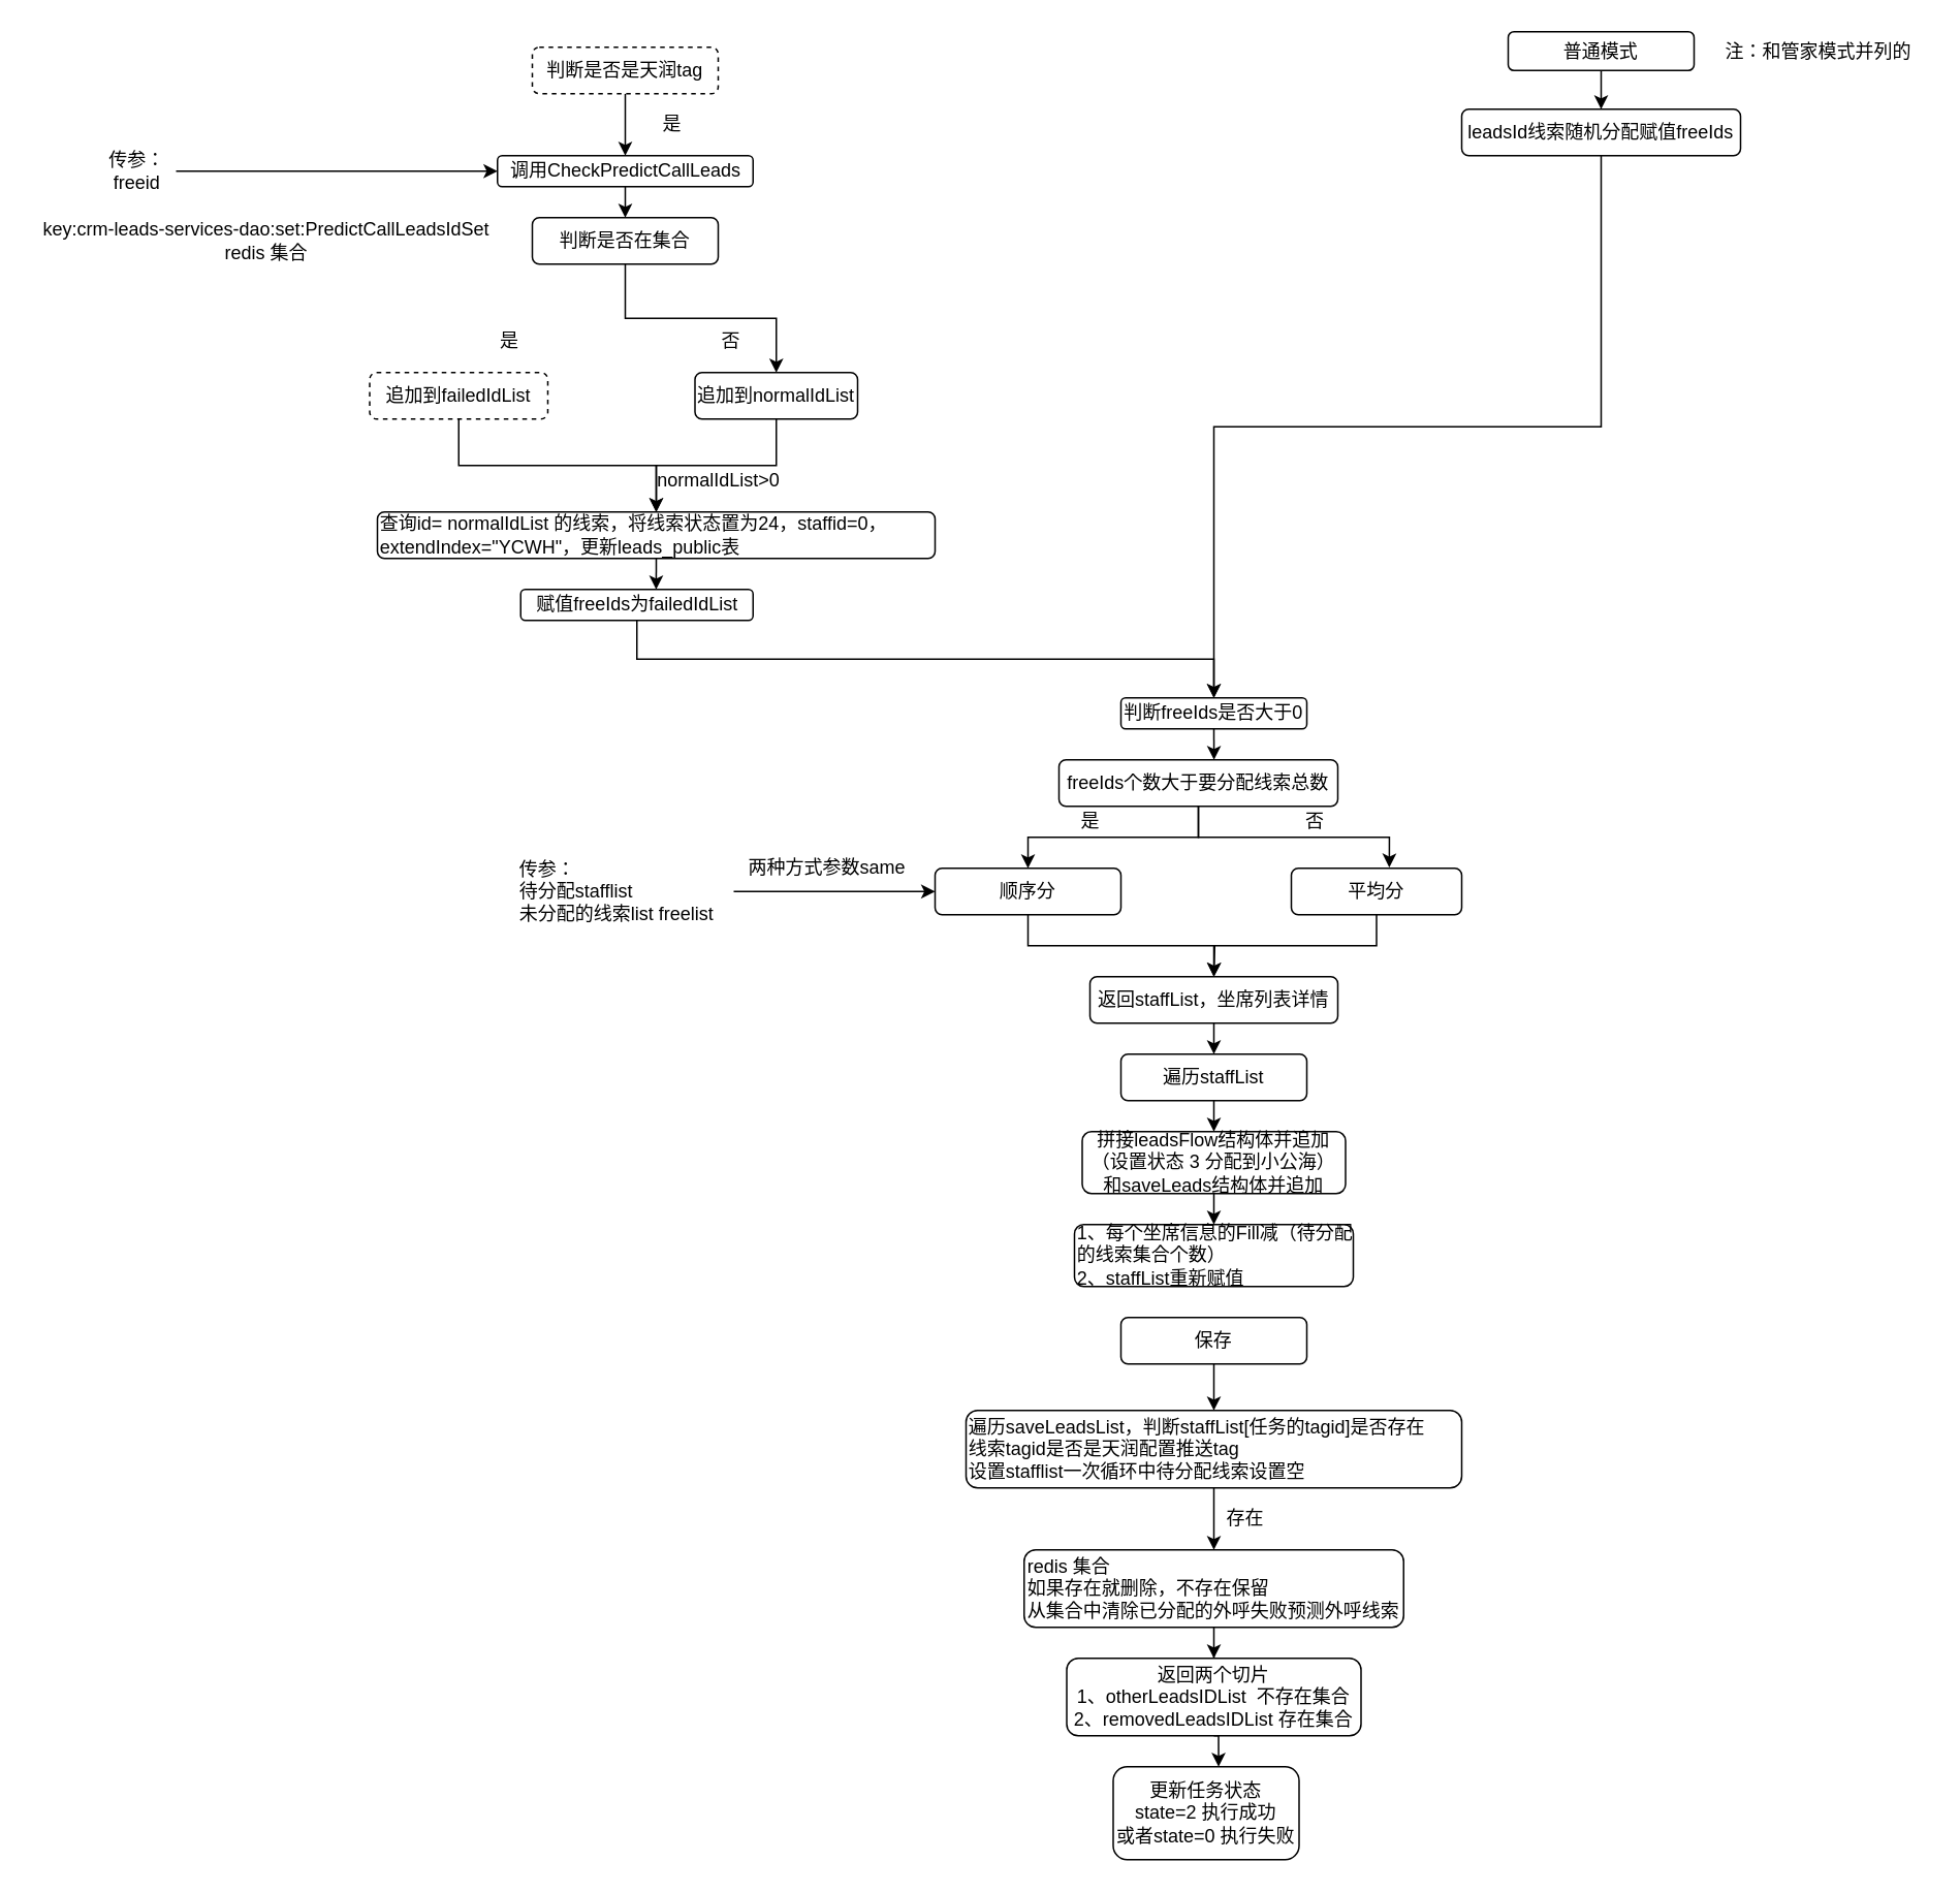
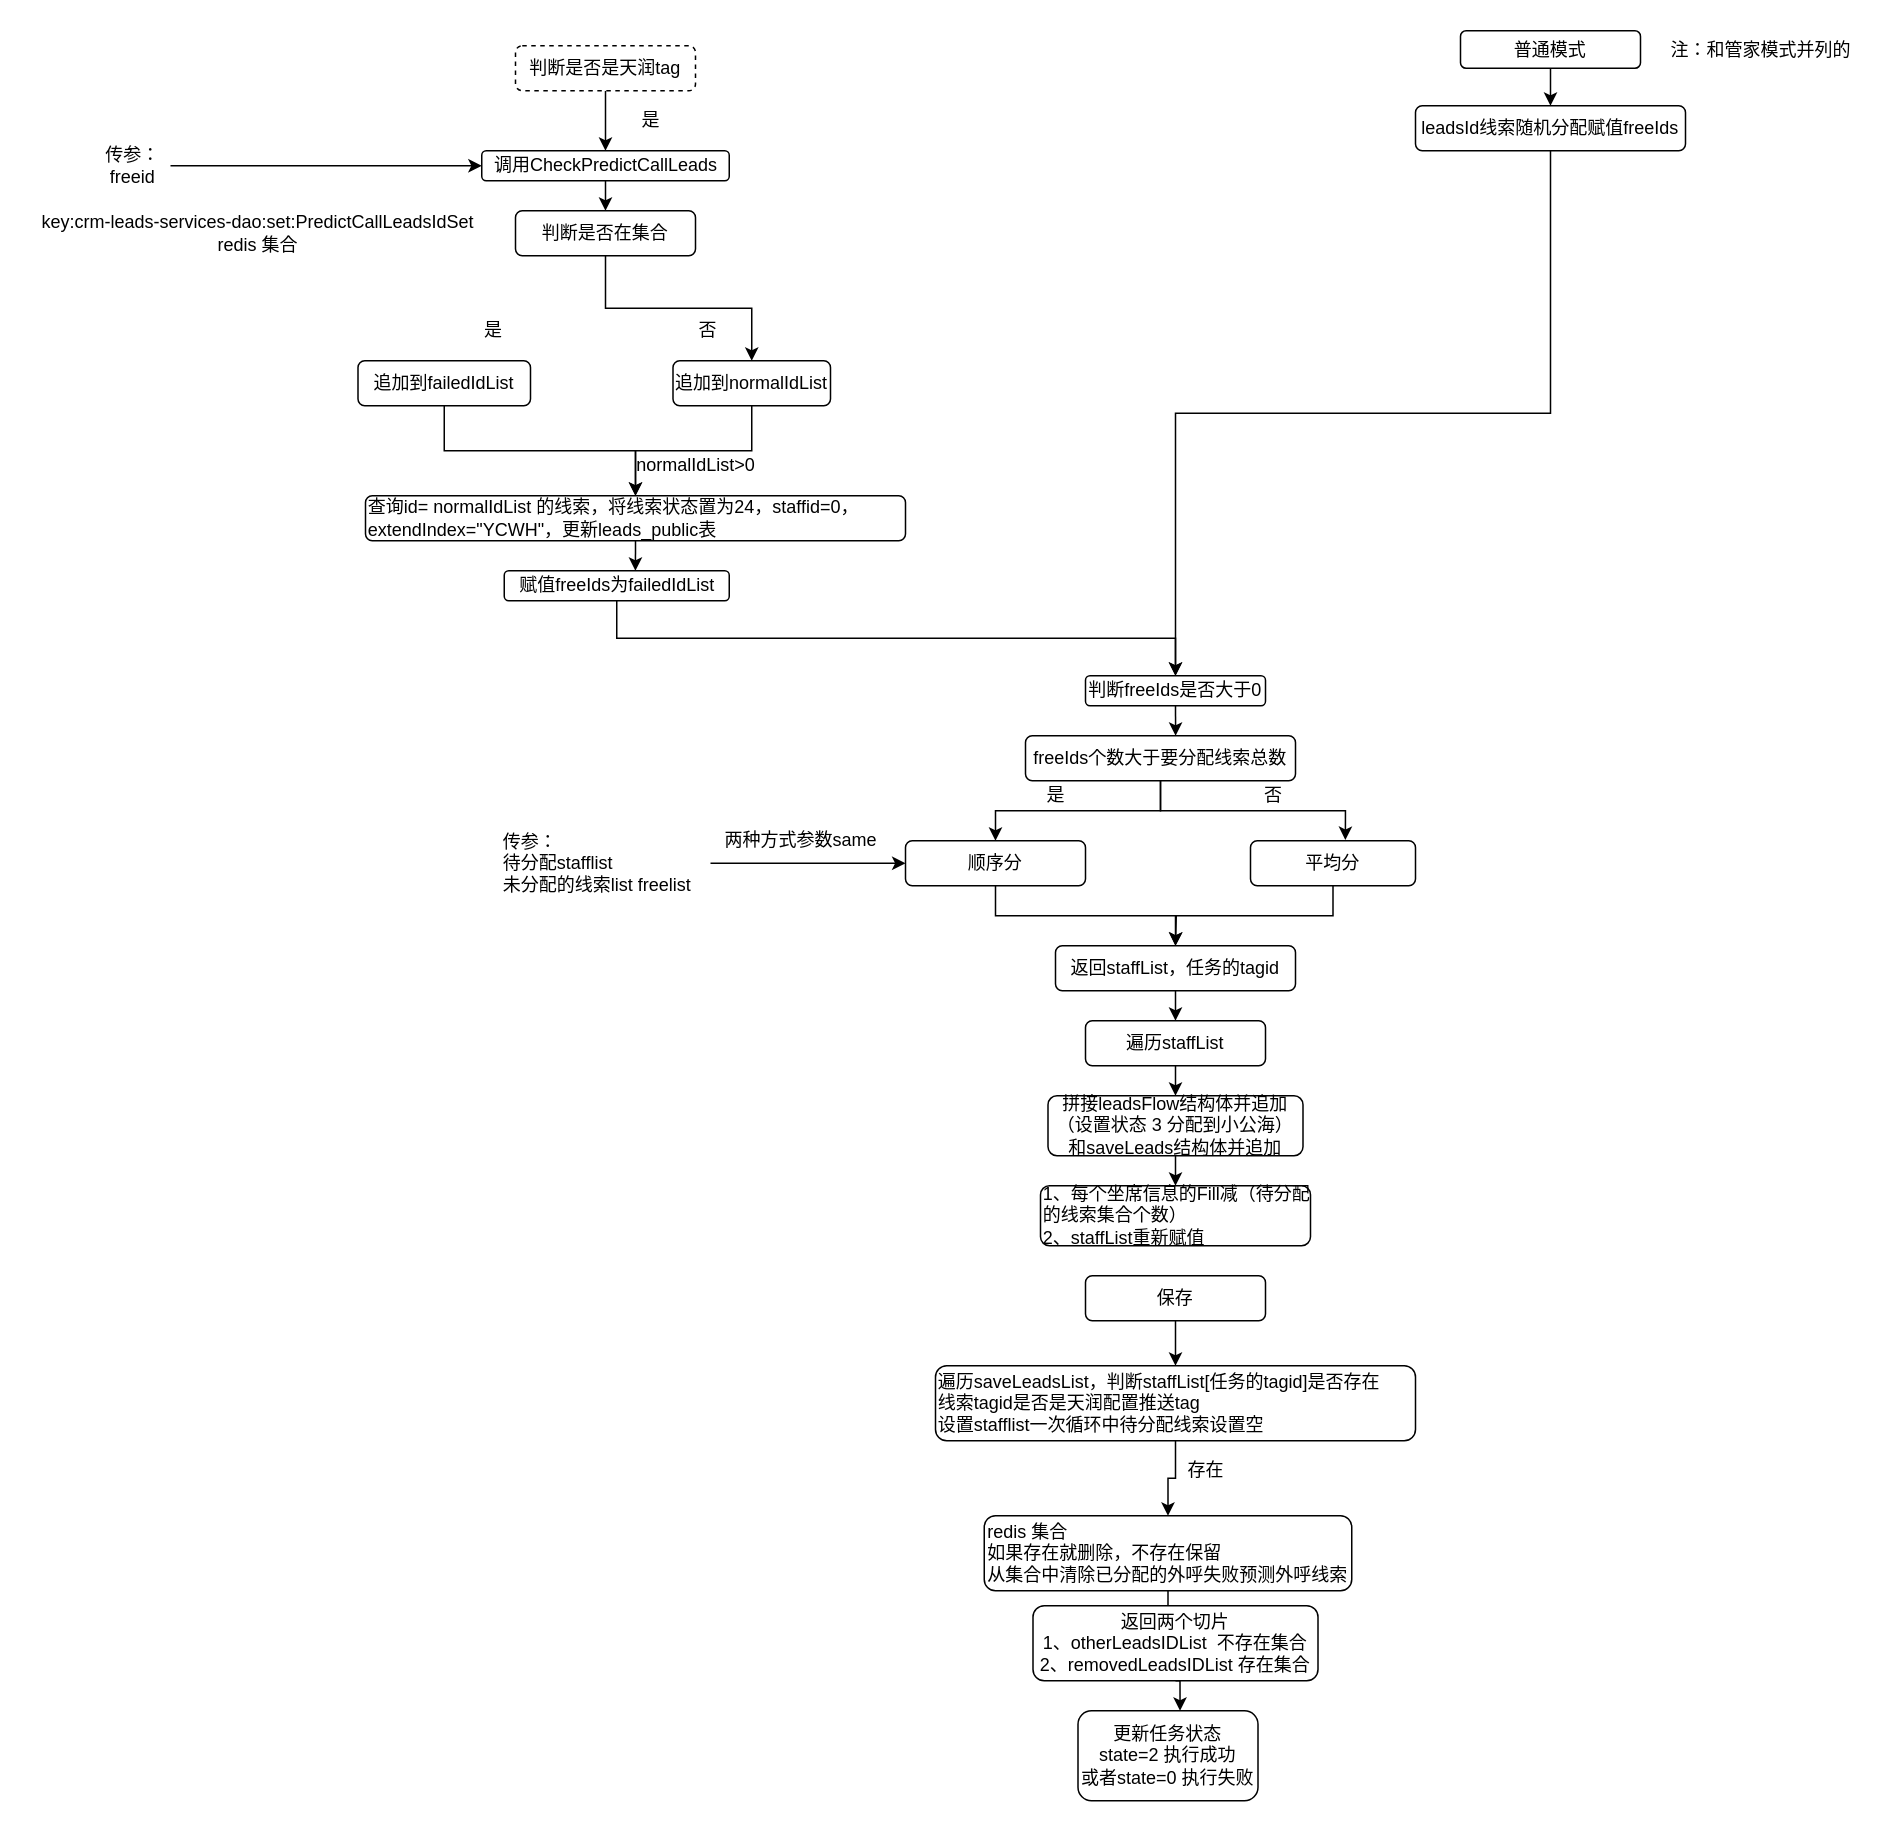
- <mxCell id="13" value="追加到failedIdList" style="rounded=1;whiteSpace=wrap;html=1;dashed=1;" vertex="1" parent="1"><mxGeometry x="238" y="240" width="115" height="30" as="geometry" /></mxCell>
+ <mxCell id="13" value="追加到failedIdList" style="rounded=1;whiteSpace=wrap;html=1;" vertex="1" parent="1"><mxGeometry x="238" y="240" width="115" height="30" as="geometry" /></mxCell>
- <mxCell id="43" value="返回staffList，坐席列表详情" style="rounded=1;whiteSpace=wrap;html=1;" vertex="1" parent="1"><mxGeometry x="703" y="630" width="160" height="30" as="geometry" /></mxCell>
+ <mxCell id="43" value="返回staffList，任务的tagid" style="rounded=1;whiteSpace=wrap;html=1;" vertex="1" parent="1"><mxGeometry x="703" y="630" width="160" height="30" as="geometry" /></mxCell>
- <mxCell id="54" value="&lt;div&gt;redis 集合&lt;/div&gt;&lt;div&gt;如果存在就删除，不存在保留&lt;/div&gt;&lt;div&gt;从集合中清除已分配的外呼失败预测外呼线索&lt;/div&gt;" style="rounded=1;whiteSpace=wrap;html=1;align=left;" vertex="1" parent="1"><mxGeometry x="660.5" y="1000" width="245" height="50" as="geometry" /></mxCell>
+ <mxCell id="54" value="&lt;div&gt;redis 集合&lt;/div&gt;&lt;div&gt;如果存在就删除，不存在保留&lt;/div&gt;&lt;div&gt;从集合中清除已分配的外呼失败预测外呼线索&lt;/div&gt;" style="rounded=1;whiteSpace=wrap;html=1;align=left;" vertex="1" parent="1"><mxGeometry x="655.5" y="1010" width="245" height="50" as="geometry" /></mxCell>
